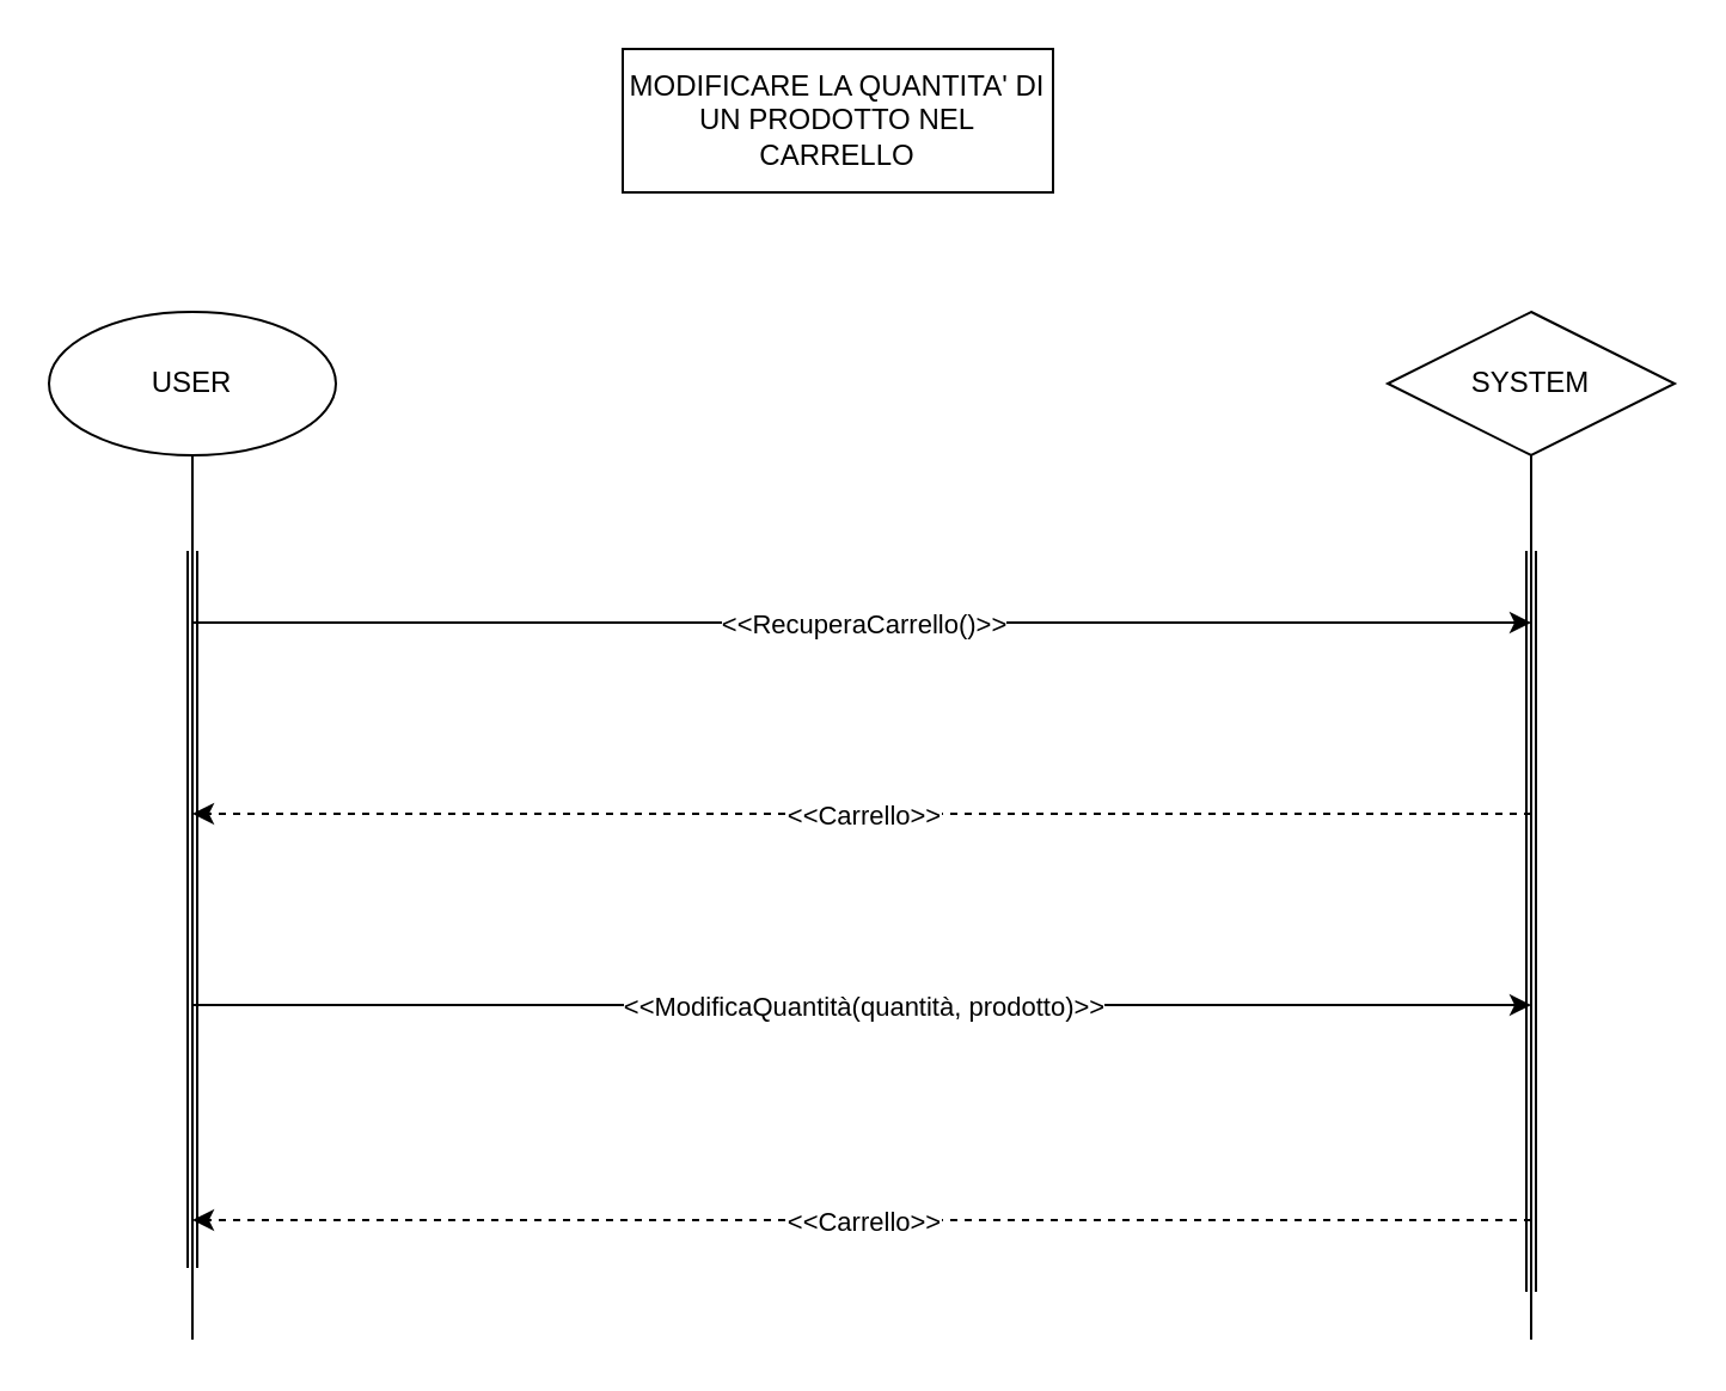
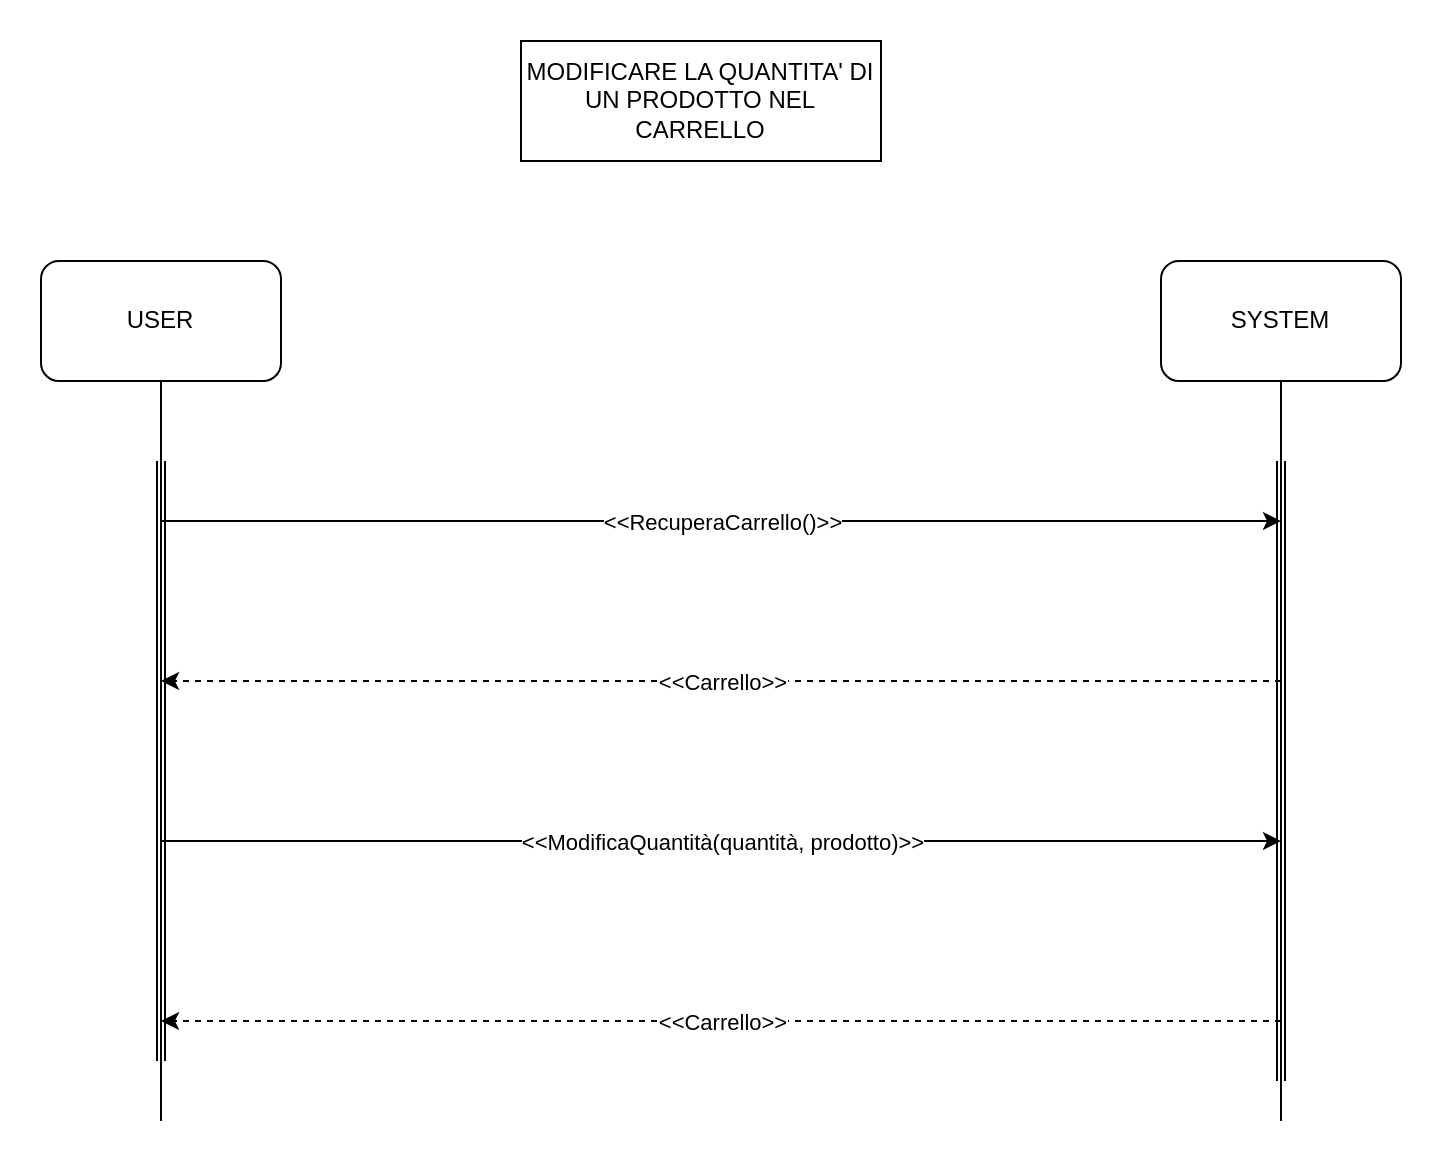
- <mxCell id="2" value="USER" style="ellipse;whiteSpace=wrap;html=1;" parent="1" vertex="1"><mxGeometry x="20" y="130" width="120" height="60" as="geometry" /></mxCell>
+ <mxCell id="2" value="USER" style="rounded=1;whiteSpace=wrap;html=1;" parent="1" vertex="1"><mxGeometry x="20" y="130" width="120" height="60" as="geometry" /></mxCell>
- <mxCell id="3" value="SYSTEM" style="rhombus;whiteSpace=wrap;html=1;" parent="1" vertex="1"><mxGeometry x="580" y="130" width="120" height="60" as="geometry" /></mxCell>
+ <mxCell id="3" value="SYSTEM" style="rounded=1;whiteSpace=wrap;html=1;" parent="1" vertex="1"><mxGeometry x="580" y="130" width="120" height="60" as="geometry" /></mxCell>
